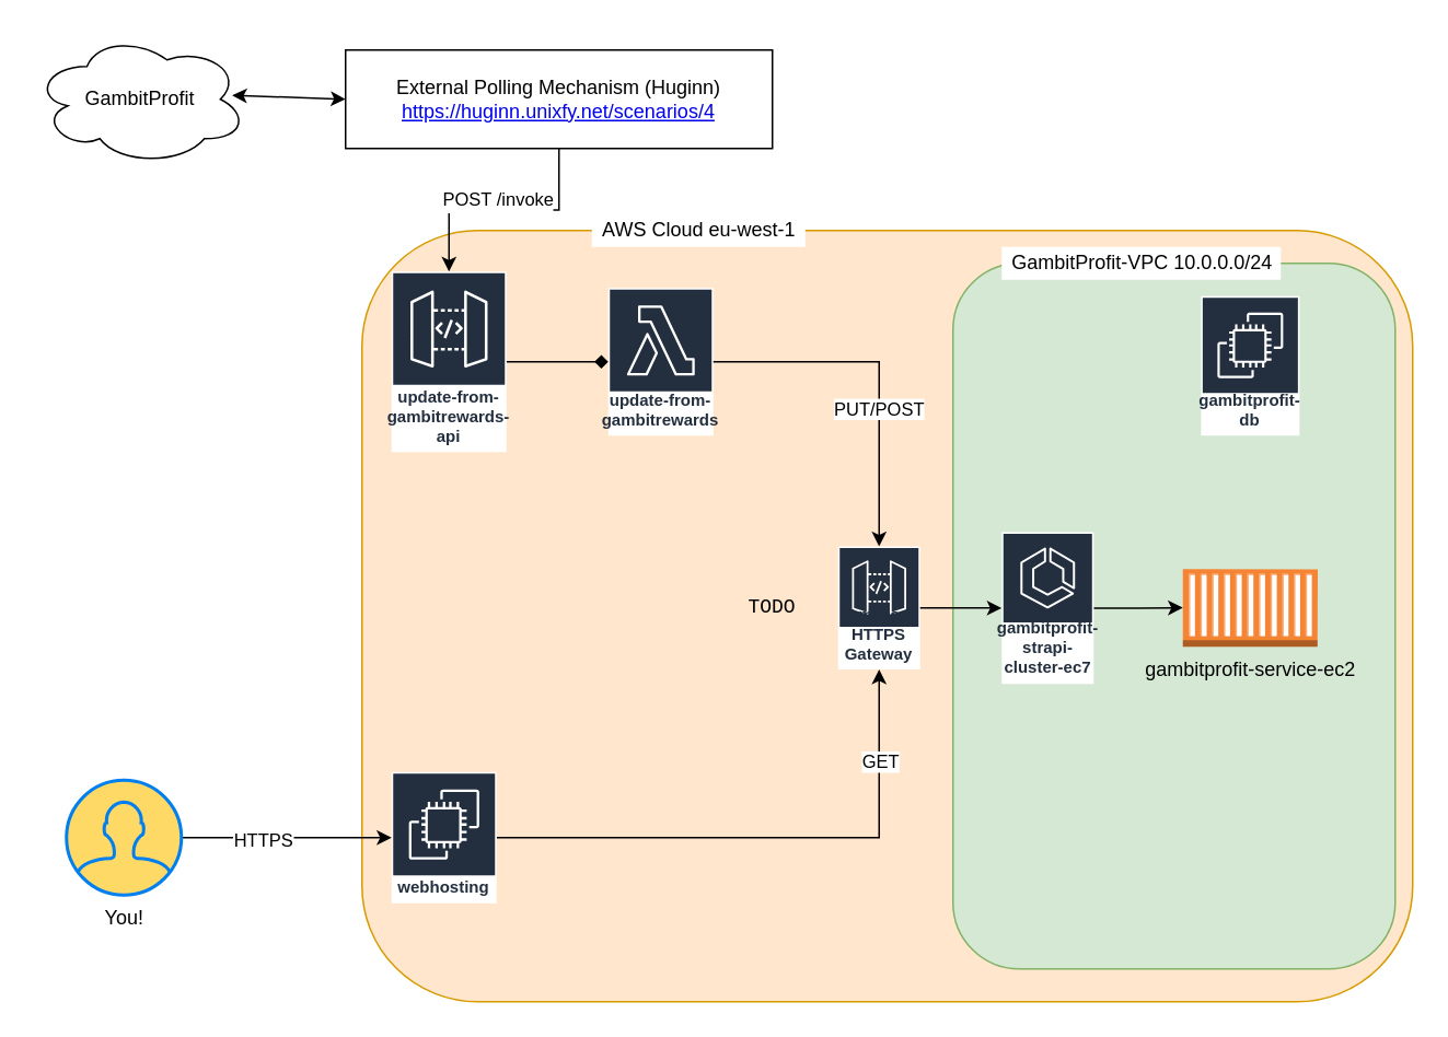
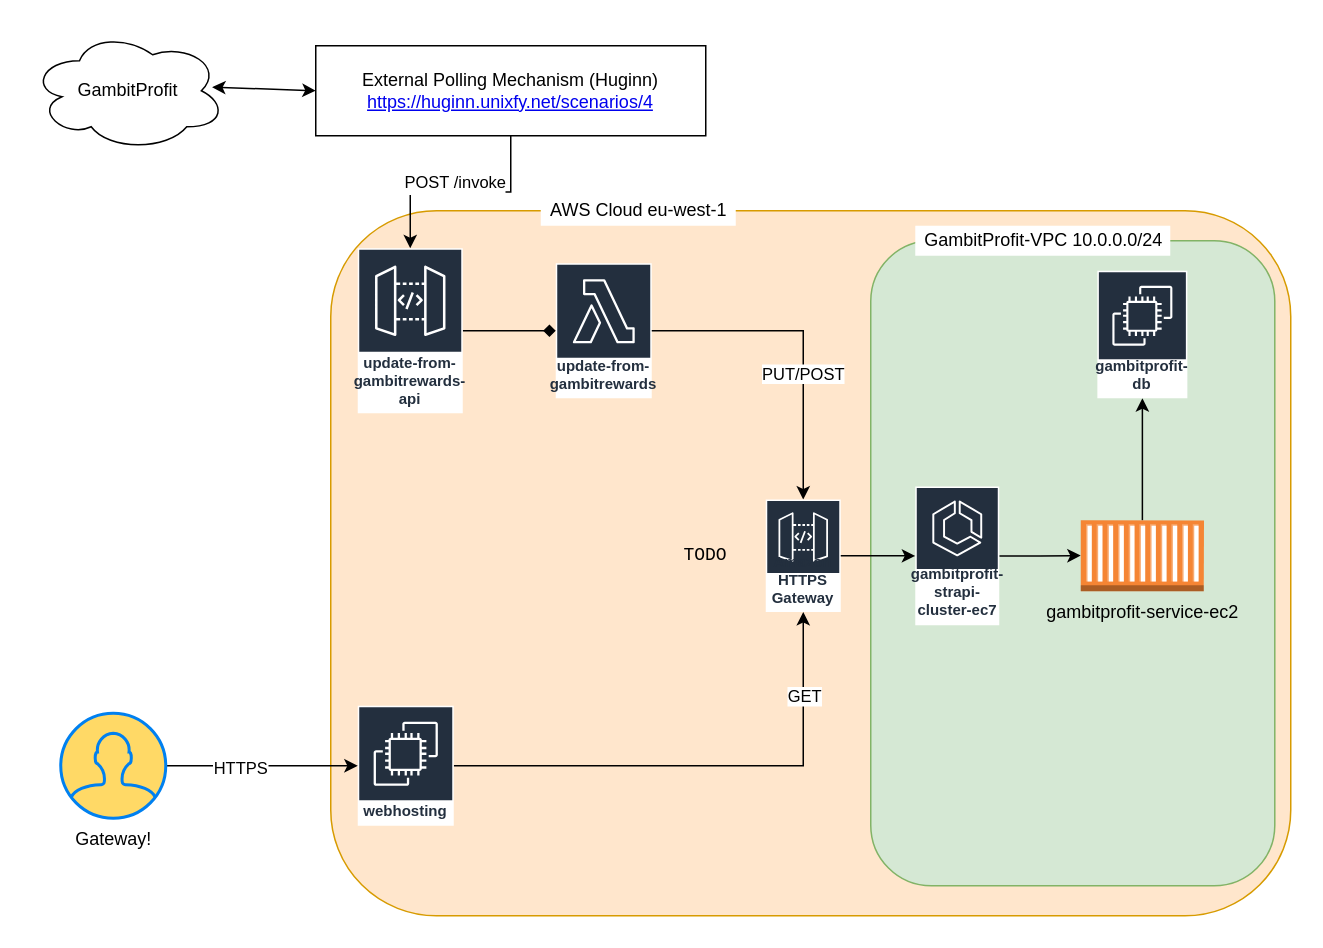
+ <mxCell id="12" style="edgeStyle=orthogonalEdgeStyle;rounded=0;orthogonalLoop=1;jettySize=auto;html=1;" parent="7" source="13" target="14" edge="1"><mxGeometry relative="1" as="geometry" /></mxCell>
- <mxCell id="27" value="You!" style="html=1;verticalLabelPosition=bottom;align=center;labelBackgroundColor=#ffffff;verticalAlign=top;strokeWidth=2;strokeColor=#0080F0;shadow=0;dashed=0;shape=mxgraph.ios7.icons.user;fillColor=#FFD966;" parent="1" vertex="1"><mxGeometry x="40" y="475" width="70" height="70" as="geometry" /></mxCell>
+ <mxCell id="27" value="Gateway!" style="html=1;verticalLabelPosition=bottom;align=center;labelBackgroundColor=#ffffff;verticalAlign=top;strokeWidth=2;strokeColor=#0080F0;shadow=0;dashed=0;shape=mxgraph.ios7.icons.user;fillColor=#FFD966;" parent="1" vertex="1"><mxGeometry x="40" y="475" width="70" height="70" as="geometry" /></mxCell>
